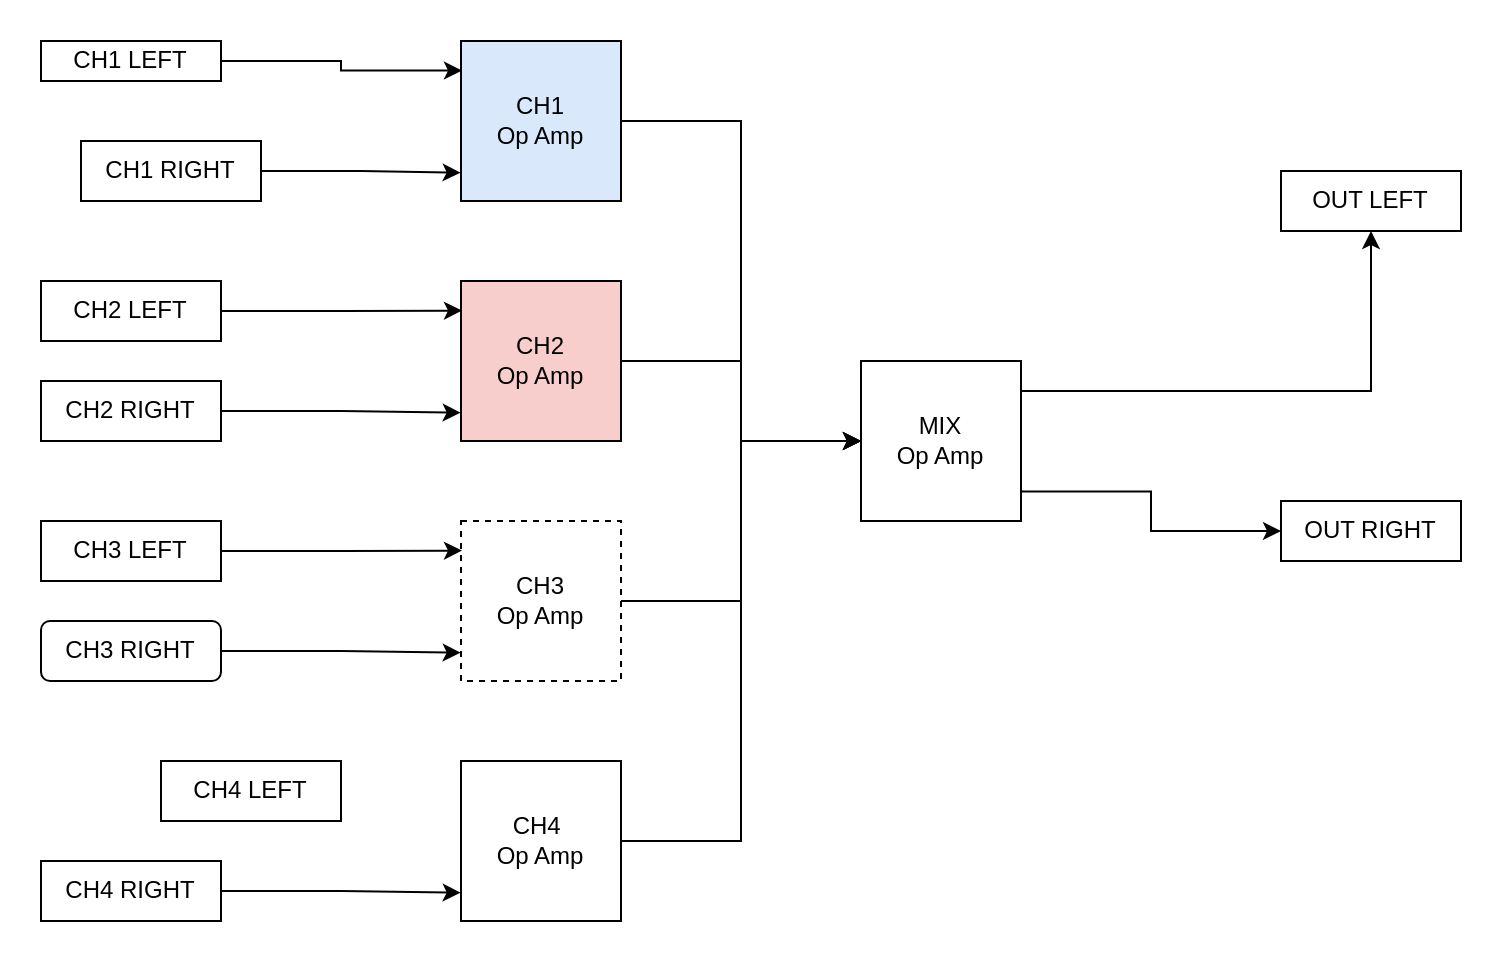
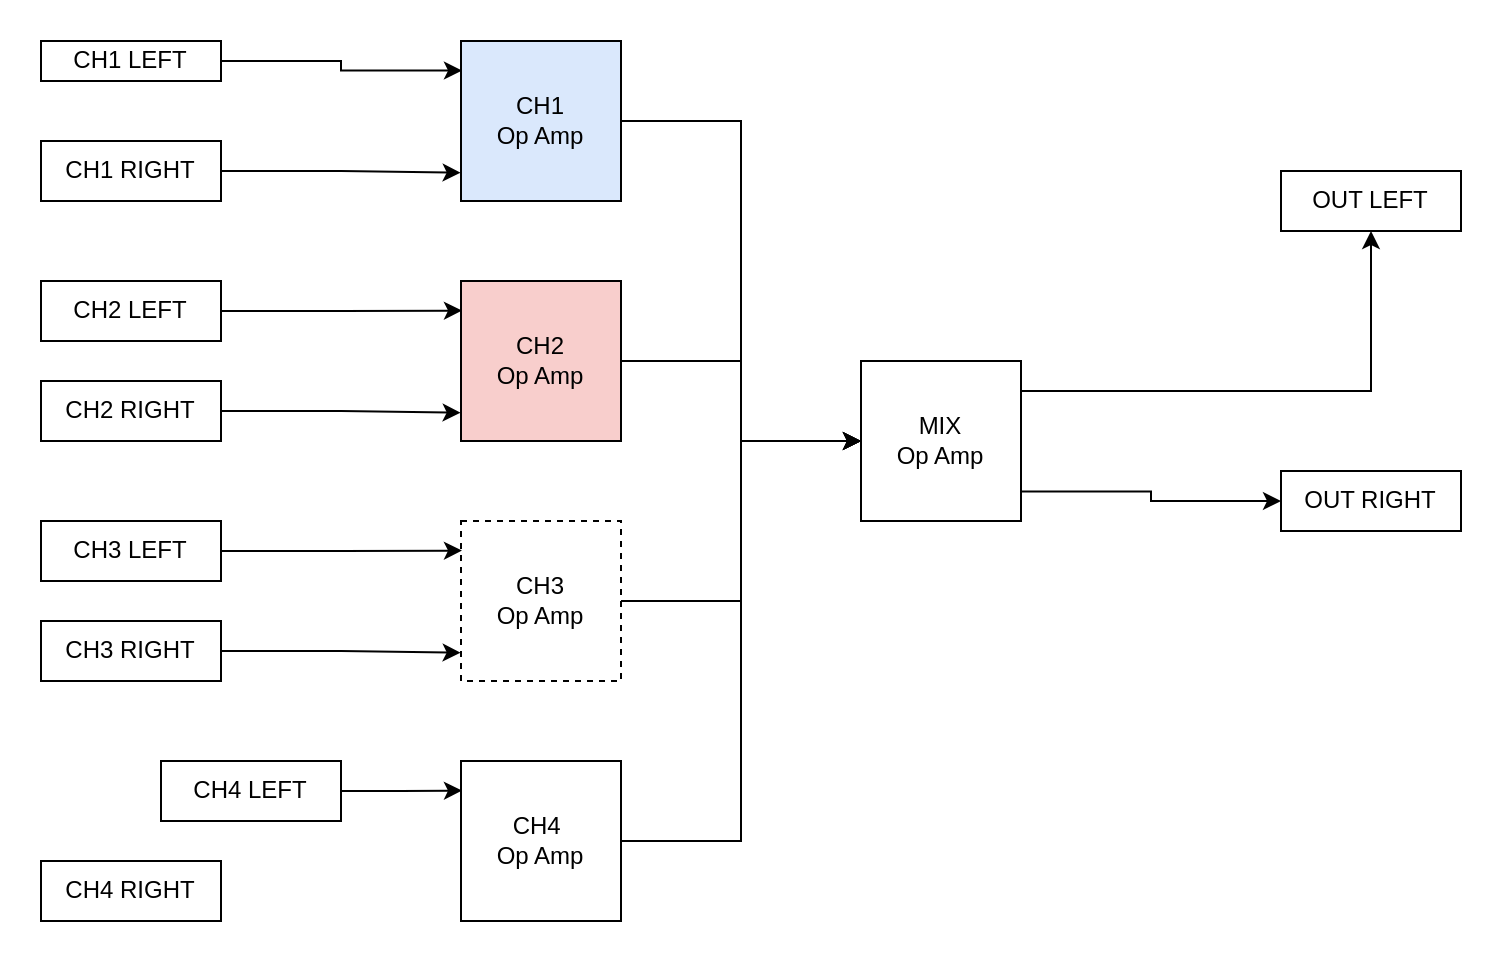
- <mxCell id="10" value="CH1 RIGHT" style="rounded=0;whiteSpace=wrap;html=1;" vertex="1" parent="1"><mxGeometry x="40" y="70" width="90" height="30" as="geometry" /></mxCell>
+ <mxCell id="10" value="CH1 RIGHT" style="rounded=0;whiteSpace=wrap;html=1;" vertex="1" parent="1"><mxGeometry x="20" y="70" width="90" height="30" as="geometry" /></mxCell>
- <mxCell id="30" value="OUT RIGHT" style="rounded=0;whiteSpace=wrap;html=1;" vertex="1" parent="1"><mxGeometry x="640" y="250" width="90" height="30" as="geometry" /></mxCell>
+ <mxCell id="30" value="OUT RIGHT" style="rounded=0;whiteSpace=wrap;html=1;" vertex="1" parent="1"><mxGeometry x="640" y="235" width="90" height="30" as="geometry" /></mxCell>
- <mxCell id="22" value="CH3 RIGHT" style="whiteSpace=wrap;html=1;rounded=1;" vertex="1" parent="1"><mxGeometry x="20" y="310" width="90" height="30" as="geometry" /></mxCell>
+ <mxCell id="22" value="CH3 RIGHT" style="rounded=0;whiteSpace=wrap;html=1;" vertex="1" parent="1"><mxGeometry x="20" y="310" width="90" height="30" as="geometry" /></mxCell>
+ <mxCell id="26" style="edgeStyle=orthogonalEdgeStyle;rounded=0;orthogonalLoop=1;jettySize=auto;html=1;entryX=0.006;entryY=0.185;entryDx=0;entryDy=0;entryPerimeter=0;exitX=1;exitY=0.5;exitDx=0;exitDy=0;" edge="1" parent="1" source="27" target="24"><mxGeometry relative="1" as="geometry"><mxPoint x="90" y="395" as="sourcePoint" /></mxGeometry></mxCell>
- <mxCell id="25" style="edgeStyle=orthogonalEdgeStyle;rounded=0;orthogonalLoop=1;jettySize=auto;html=1;entryX=-0.002;entryY=0.823;entryDx=0;entryDy=0;entryPerimeter=0;exitX=1;exitY=0.5;exitDx=0;exitDy=0;" edge="1" parent="1" source="28" target="24"><mxGeometry relative="1" as="geometry"><mxPoint x="95" y="452.5" as="sourcePoint" /><mxPoint x="150" y="470" as="targetPoint" /></mxGeometry></mxCell>
